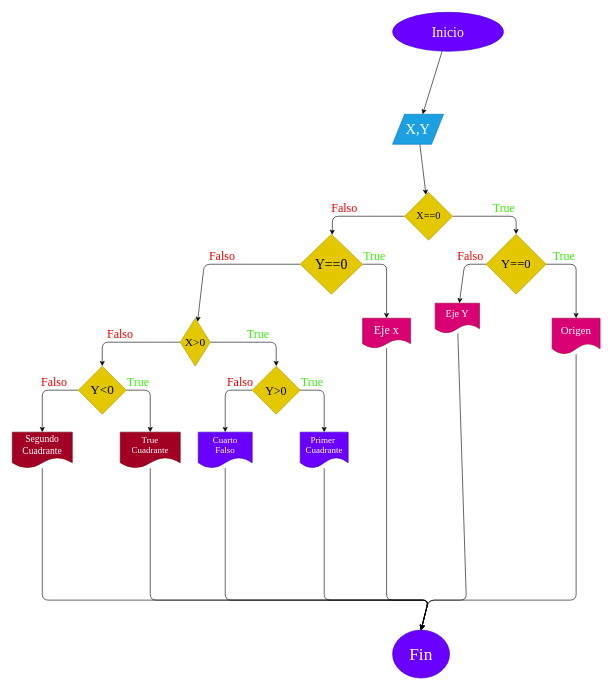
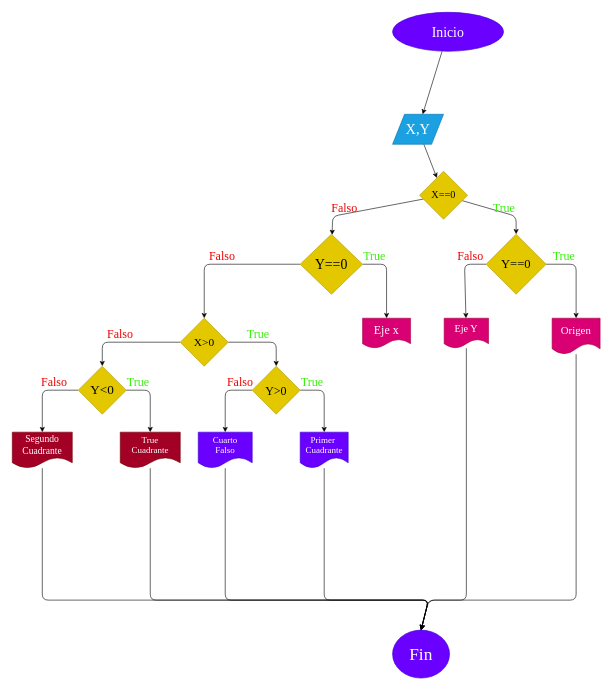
- <mxCell id="8" value="X==0" style="rhombus;whiteSpace=wrap;html=1;fillColor=#e3c800;fontColor=#000000;strokeColor=#B09500;fontFamily=Comic Sans MS;fontSize=17;" parent="1" vertex="1"><mxGeometry x="674" y="320" width="80" height="80" as="geometry" /></mxCell>
+ <mxCell id="8" value="X==0" style="rhombus;whiteSpace=wrap;html=1;fillColor=#e3c800;fontColor=#000000;strokeColor=#B09500;fontFamily=Comic Sans MS;fontSize=17;" parent="1" vertex="1"><mxGeometry x="699" y="285" width="80" height="80" as="geometry" /></mxCell>
- <mxCell id="16" value="Eje Y" style="shape=document;whiteSpace=wrap;html=1;boundedLbl=1;fillColor=#d80073;fontColor=#ffffff;strokeColor=#A50040;fontSize=17;fontFamily=Comic Sans MS;" parent="1" vertex="1"><mxGeometry x="725" y="505" width="74" height="50" as="geometry" /></mxCell>
+ <mxCell id="16" value="Eje Y" style="shape=document;whiteSpace=wrap;html=1;boundedLbl=1;fillColor=#d80073;fontColor=#ffffff;strokeColor=#A50040;fontSize=17;fontFamily=Comic Sans MS;" parent="1" vertex="1"><mxGeometry x="740" y="530" width="74" height="50" as="geometry" /></mxCell>
- <mxCell id="23" value="X&amp;gt;0" style="rhombus;whiteSpace=wrap;html=1;fillColor=#e3c800;fontColor=#000000;strokeColor=#B09500;fontFamily=Comic Sans MS;fontSize=19;" parent="1" vertex="1"><mxGeometry x="300" y="530" width="50" height="80" as="geometry" /></mxCell>
+ <mxCell id="23" value="X&amp;gt;0" style="rhombus;whiteSpace=wrap;html=1;fillColor=#e3c800;fontColor=#000000;strokeColor=#B09500;fontFamily=Comic Sans MS;fontSize=19;" parent="1" vertex="1"><mxGeometry y="530" width="80" height="80" as="geometry" x="300" /></mxCell>
- <mxCell id="19" style="edgeStyle=none;html=1;entryX=0.5;entryY=0;entryDx=0;entryDy=0;" parent="1" source="20" target="38" edge="1"><mxGeometry relative="1" as="geometry"><Array as="points"><mxPoint x="644" y="1000" /><mxPoint x="714" y="1000" /></Array></mxGeometry></mxCell>
